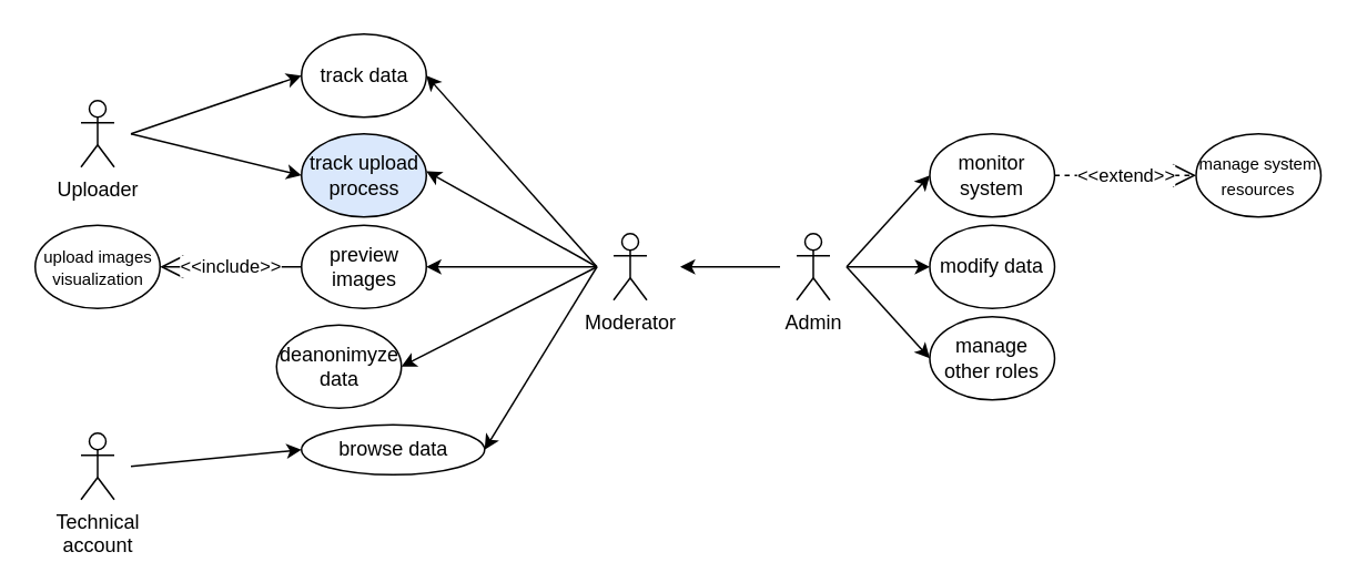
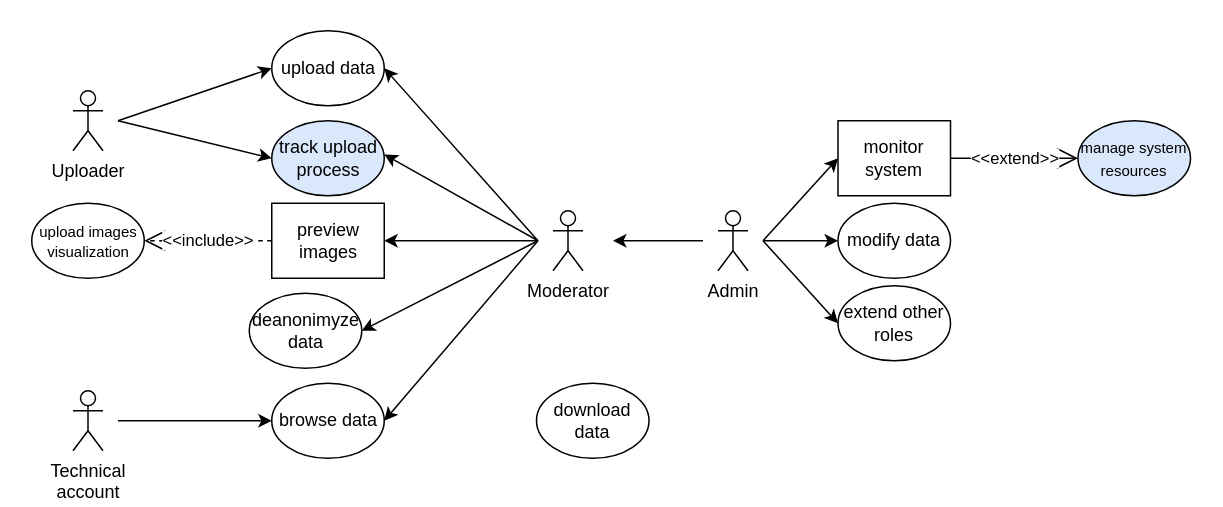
- <mxCell id="7" value="track data" style="ellipse;whiteSpace=wrap;html=1;" parent="1" vertex="1"><mxGeometry x="180.5" y="20" width="75" height="50" as="geometry" /></mxCell>
+ <mxCell id="7" value="upload data" style="ellipse;whiteSpace=wrap;html=1;" parent="1" vertex="1"><mxGeometry x="180.5" y="20" width="75" height="50" as="geometry" /></mxCell>
- <mxCell id="22" value="monitor system" style="ellipse;whiteSpace=wrap;html=1;" parent="1" vertex="1"><mxGeometry x="558" y="80" width="75" height="50" as="geometry" /></mxCell>
+ <mxCell id="22" value="monitor system" style="whiteSpace=wrap;html=1;rounded=0;" parent="1" vertex="1"><mxGeometry x="558" y="80" width="75" height="50" as="geometry" /></mxCell>
- <mxCell id="28" value="&amp;lt;&amp;lt;extend&amp;gt;&amp;gt;" style="endArrow=open;endSize=12;dashed=1;html=1;rounded=0;entryX=0;entryY=0.5;entryDx=0;entryDy=0;exitX=1;exitY=0.5;exitDx=0;exitDy=0;" parent="1" source="22" target="27" edge="1"><mxGeometry width="160" relative="1" as="geometry"><mxPoint x="378" y="180" as="sourcePoint" /><mxPoint x="538" y="180" as="targetPoint" /></mxGeometry></mxCell>
+ <mxCell id="28" value="&amp;lt;&amp;lt;extend&amp;gt;&amp;gt;" style="endArrow=open;endSize=12;dashed=0;html=1;rounded=0;entryX=0;entryY=0.5;entryDx=0;entryDy=0;exitX=1;exitY=0.5;exitDx=0;exitDy=0;" parent="1" source="22" target="27" edge="1"><mxGeometry width="160" relative="1" as="geometry"><mxPoint x="378" y="180" as="sourcePoint" /><mxPoint x="538" y="180" as="targetPoint" /></mxGeometry></mxCell>
- <mxCell id="27" value="&lt;font style=&quot;font-size: 10px;&quot;&gt;manage system resources&lt;/font&gt;" style="ellipse;whiteSpace=wrap;html=1;" parent="1" vertex="1"><mxGeometry x="718" y="80" width="75" height="50" as="geometry" /></mxCell>
+ <mxCell id="27" value="&lt;font style=&quot;font-size: 10px;&quot;&gt;manage system resources&lt;/font&gt;" style="ellipse;whiteSpace=wrap;html=1;fillColor=#dae8fc;" parent="1" vertex="1"><mxGeometry x="718" y="80" width="75" height="50" as="geometry" /></mxCell>
- <mxCell id="26" value="&amp;lt;&amp;lt;include&amp;gt;&amp;gt;" style="endArrow=open;endSize=12;dashed=0;html=1;rounded=0;entryX=1;entryY=0.5;entryDx=0;entryDy=0;exitX=0;exitY=0.5;exitDx=0;exitDy=0;" parent="1" source="25" target="11" edge="1"><mxGeometry width="160" relative="1" as="geometry"><mxPoint x="218" y="300" as="sourcePoint" /><mxPoint x="378" y="300" as="targetPoint" /></mxGeometry></mxCell>
+ <mxCell id="26" value="&amp;lt;&amp;lt;include&amp;gt;&amp;gt;" style="endArrow=open;endSize=12;dashed=1;html=1;rounded=0;entryX=1;entryY=0.5;entryDx=0;entryDy=0;exitX=0;exitY=0.5;exitDx=0;exitDy=0;" parent="1" source="25" target="11" edge="1"><mxGeometry width="160" relative="1" as="geometry"><mxPoint x="218" y="300" as="sourcePoint" /><mxPoint x="378" y="300" as="targetPoint" /></mxGeometry></mxCell>
- <mxCell id="25" value="preview images" style="ellipse;whiteSpace=wrap;html=1;" parent="1" vertex="1"><mxGeometry x="180.5" y="135" width="75" height="50" as="geometry" /></mxCell>
+ <mxCell id="25" value="preview images" style="whiteSpace=wrap;html=1;rounded=0;" parent="1" vertex="1"><mxGeometry x="180.5" y="135" width="75" height="50" as="geometry" /></mxCell>
- <mxCell id="29" value="manage other roles" style="ellipse;whiteSpace=wrap;html=1;" parent="1" vertex="1"><mxGeometry x="558" y="190" width="75" height="50" as="geometry" /></mxCell>
+ <mxCell id="29" value="extend other roles" style="ellipse;whiteSpace=wrap;html=1;" parent="1" vertex="1"><mxGeometry x="558" y="190" width="75" height="50" as="geometry" /></mxCell>
- <mxCell id="24" value="browse data" style="ellipse;whiteSpace=wrap;html=1;" parent="1" vertex="1"><mxGeometry x="180.5" y="255" width="110" height="30" as="geometry" /></mxCell>
+ <mxCell id="24" value="browse data" style="ellipse;whiteSpace=wrap;html=1;" parent="1" vertex="1"><mxGeometry x="180.5" y="255" width="75" height="50" as="geometry" /></mxCell>
+ <mxCell id="6" value="download data" style="ellipse;whiteSpace=wrap;html=1;" parent="1" vertex="1"><mxGeometry x="357" y="255" width="75" height="50" as="geometry" /></mxCell>
